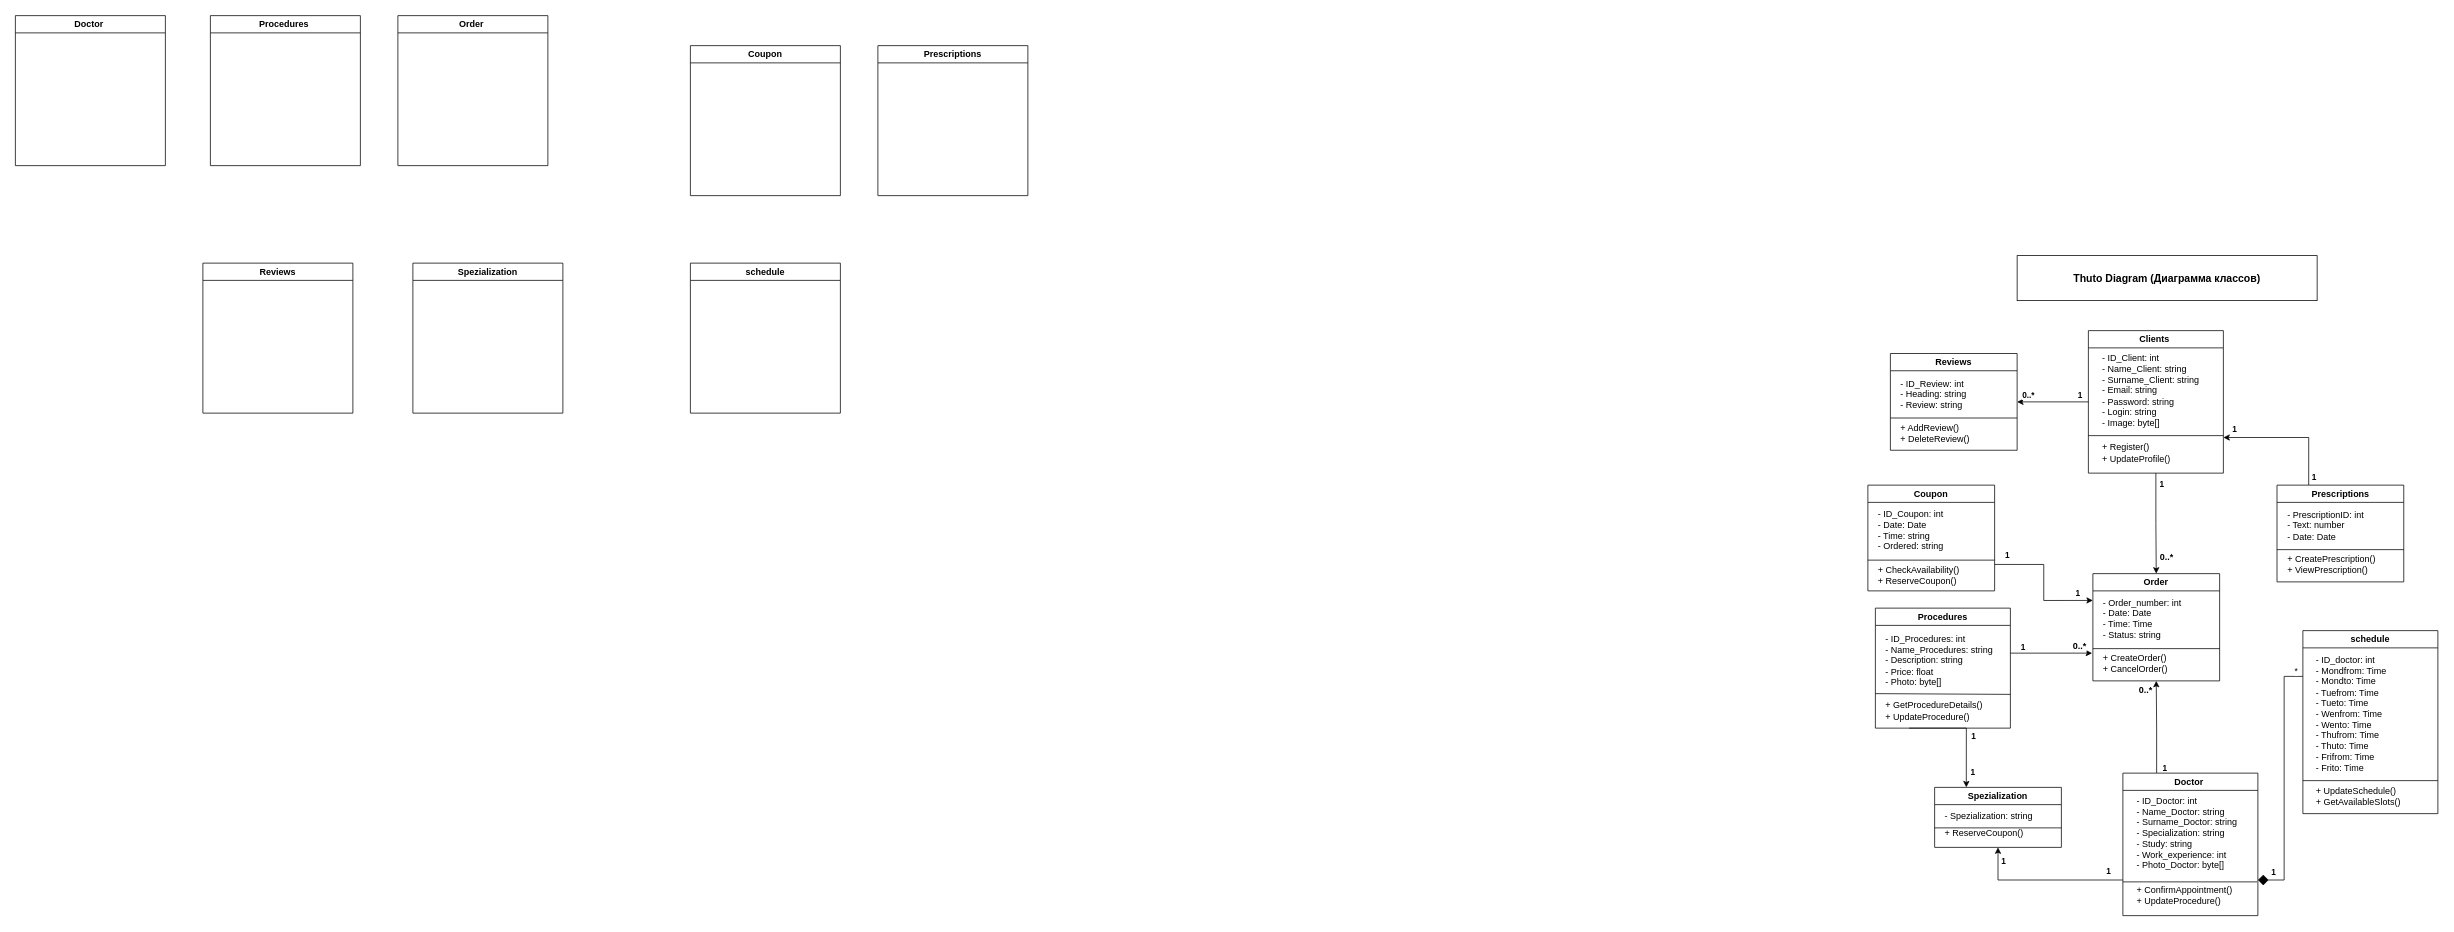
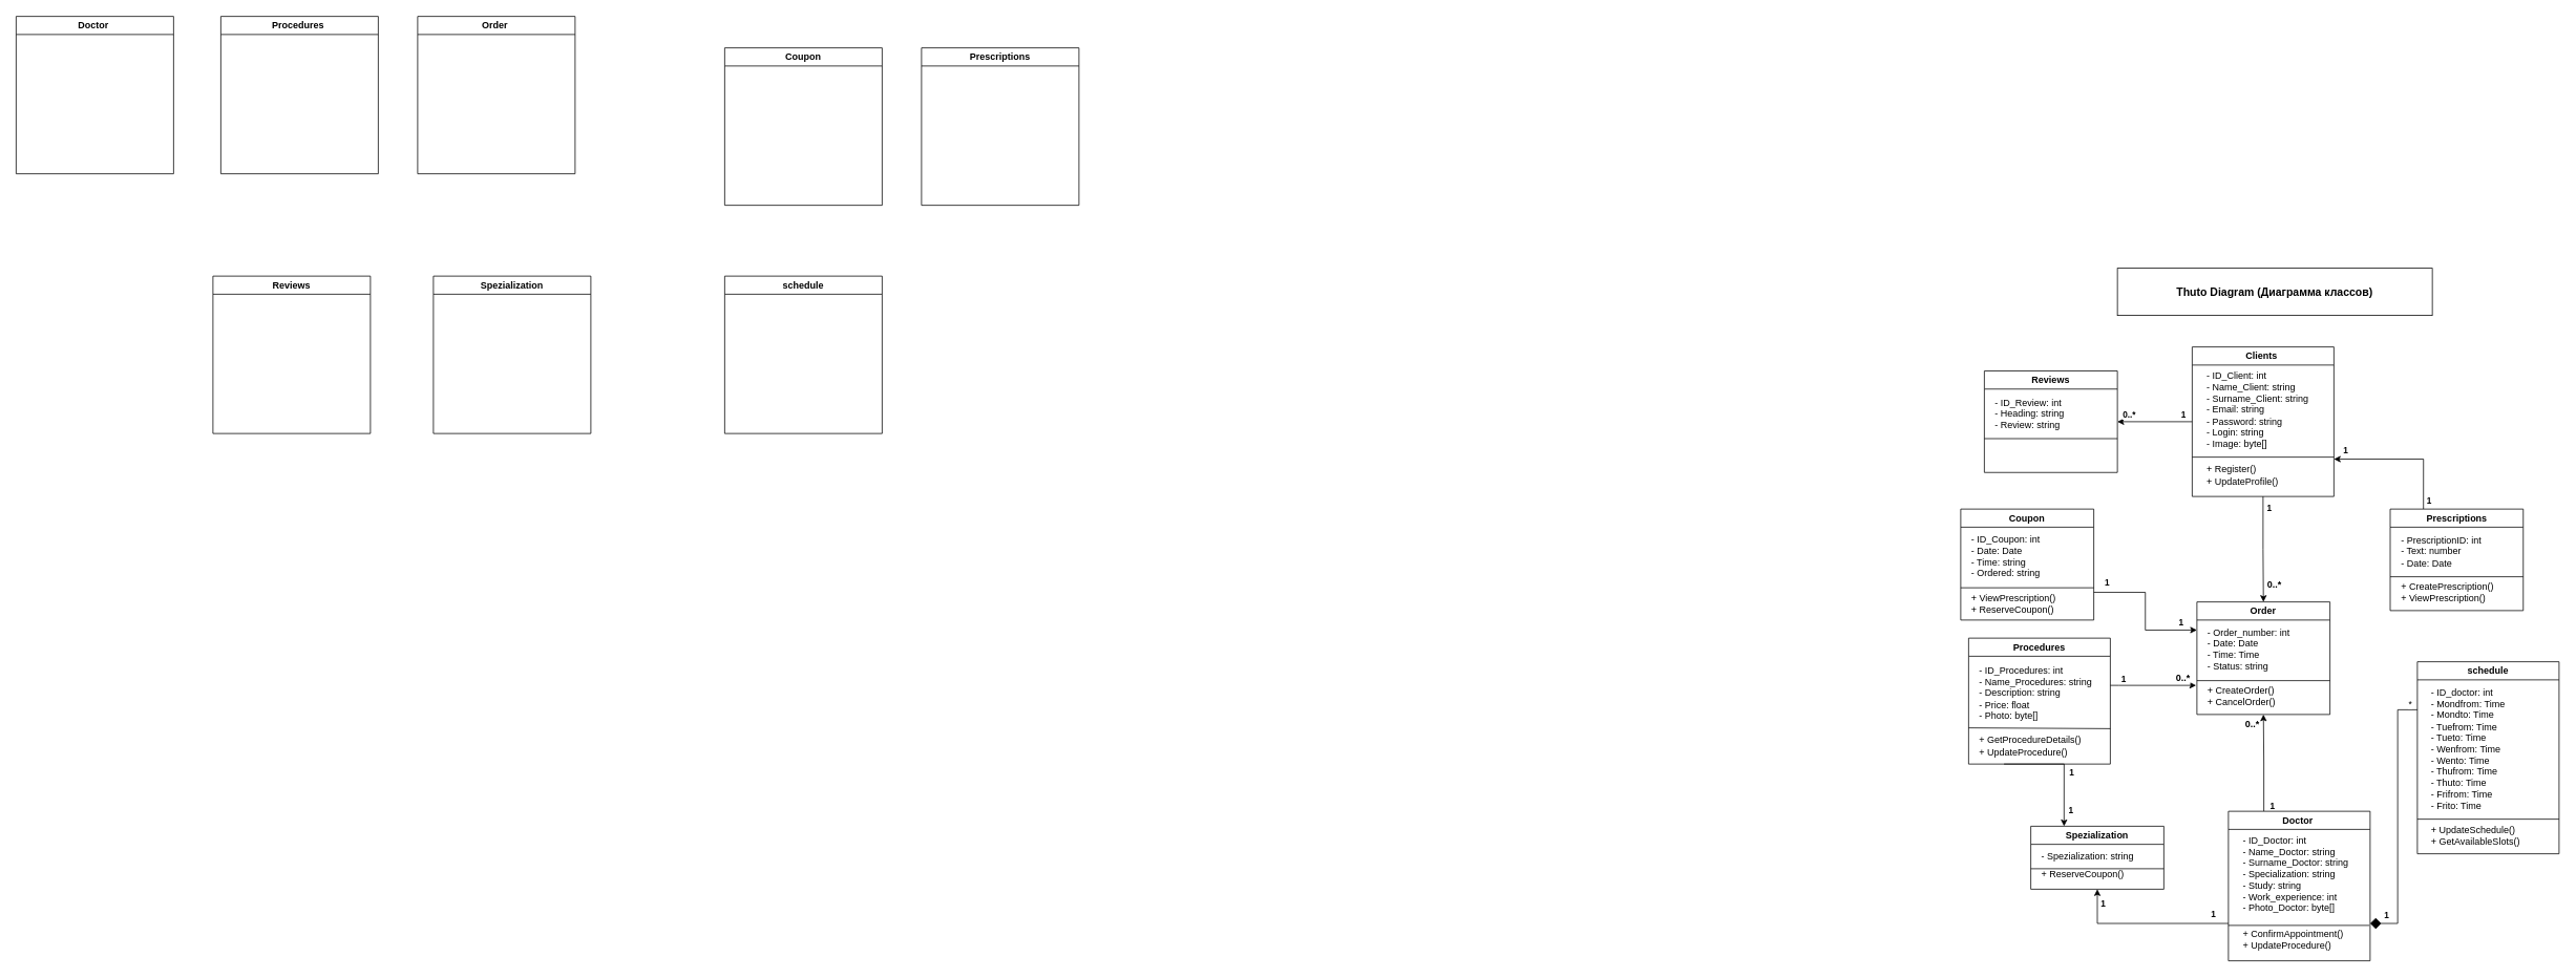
- <mxCell id="55" value="&lt;div&gt;&amp;nbsp; + AddReview()&lt;/div&gt;&lt;div&gt;&amp;nbsp; + DeleteReview()&lt;/div&gt;" style="text;html=1;align=left;verticalAlign=middle;resizable=0;points=[];autosize=1;strokeColor=none;fillColor=none;" vertex="1" parent="52"><mxGeometry x="5" y="86" width="120" height="40" as="geometry" /></mxCell>
- <mxCell id="51" value="&lt;div&gt;&amp;nbsp; + CheckAvailability()&lt;/div&gt;&lt;div&gt;&amp;nbsp; + ReserveCoupon()&lt;/div&gt;" style="text;html=1;align=left;verticalAlign=middle;resizable=0;points=[];autosize=1;strokeColor=none;fillColor=none;" vertex="1" parent="48"><mxGeometry x="5" y="100" width="140" height="40" as="geometry" /></mxCell>
+ <mxCell id="51" value="&lt;div&gt;&amp;nbsp; + ViewPrescription()&lt;/div&gt;&lt;div&gt;&amp;nbsp; + ReserveCoupon()&lt;/div&gt;" style="text;html=1;align=left;verticalAlign=middle;resizable=0;points=[];autosize=1;strokeColor=none;fillColor=none;" vertex="1" parent="48"><mxGeometry x="5" y="100" width="140" height="40" as="geometry" /></mxCell>
